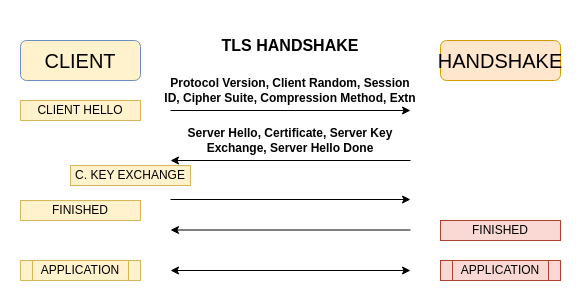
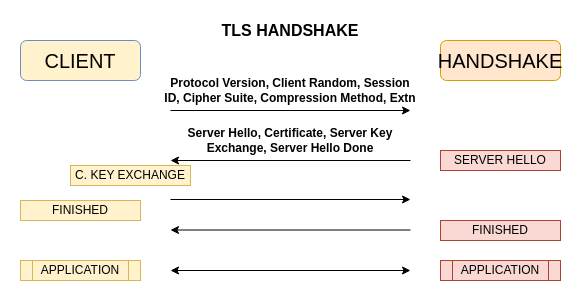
- <mxCell id="18" value="TLS HANDSHAKE" style="text;html=1;strokeColor=none;fillColor=none;align=center;verticalAlign=middle;whiteSpace=wrap;rounded=0;fontSize=16;fontStyle=1" vertex="1" parent="1"><mxGeometry x="200" y="35" width="180" height="20" as="geometry" /></mxCell>
+ <mxCell id="18" value="TLS HANDSHAKE" style="text;html=1;strokeColor=none;fillColor=none;align=center;verticalAlign=middle;whiteSpace=wrap;rounded=0;fontSize=16;fontStyle=1" vertex="1" parent="1"><mxGeometry x="200" y="20" width="180" height="20" as="geometry" /></mxCell>
- <mxCell id="4" value="CLIENT HELLO" style="rounded=0;whiteSpace=wrap;html=1;fillColor=#fff2cc;strokeColor=#d6b656;" vertex="1" parent="1"><mxGeometry x="20" y="100" width="120" height="20" as="geometry" /></mxCell>
+ <mxCell id="7" value="SERVER HELLO" style="rounded=0;whiteSpace=wrap;html=1;fillColor=#fad9d5;strokeColor=#ae4132;" vertex="1" parent="1"><mxGeometry x="440" y="150" width="120" height="20" as="geometry" /></mxCell>
